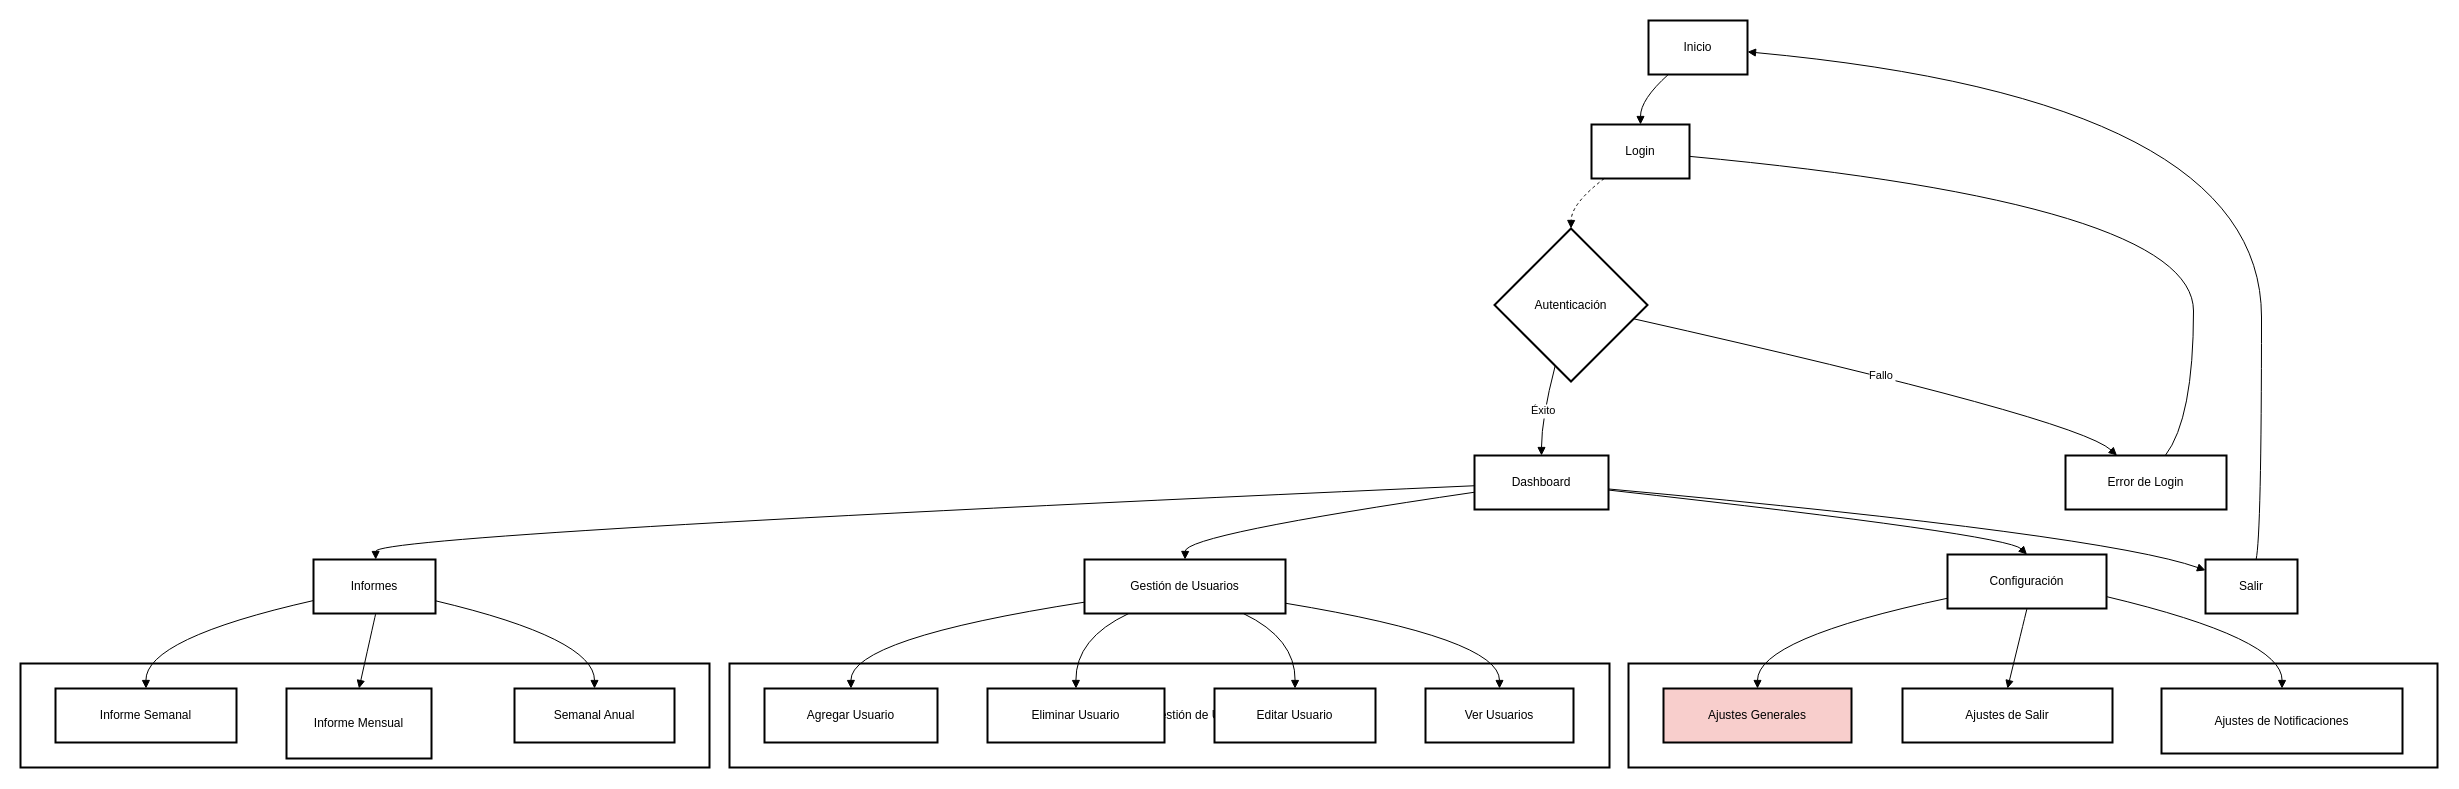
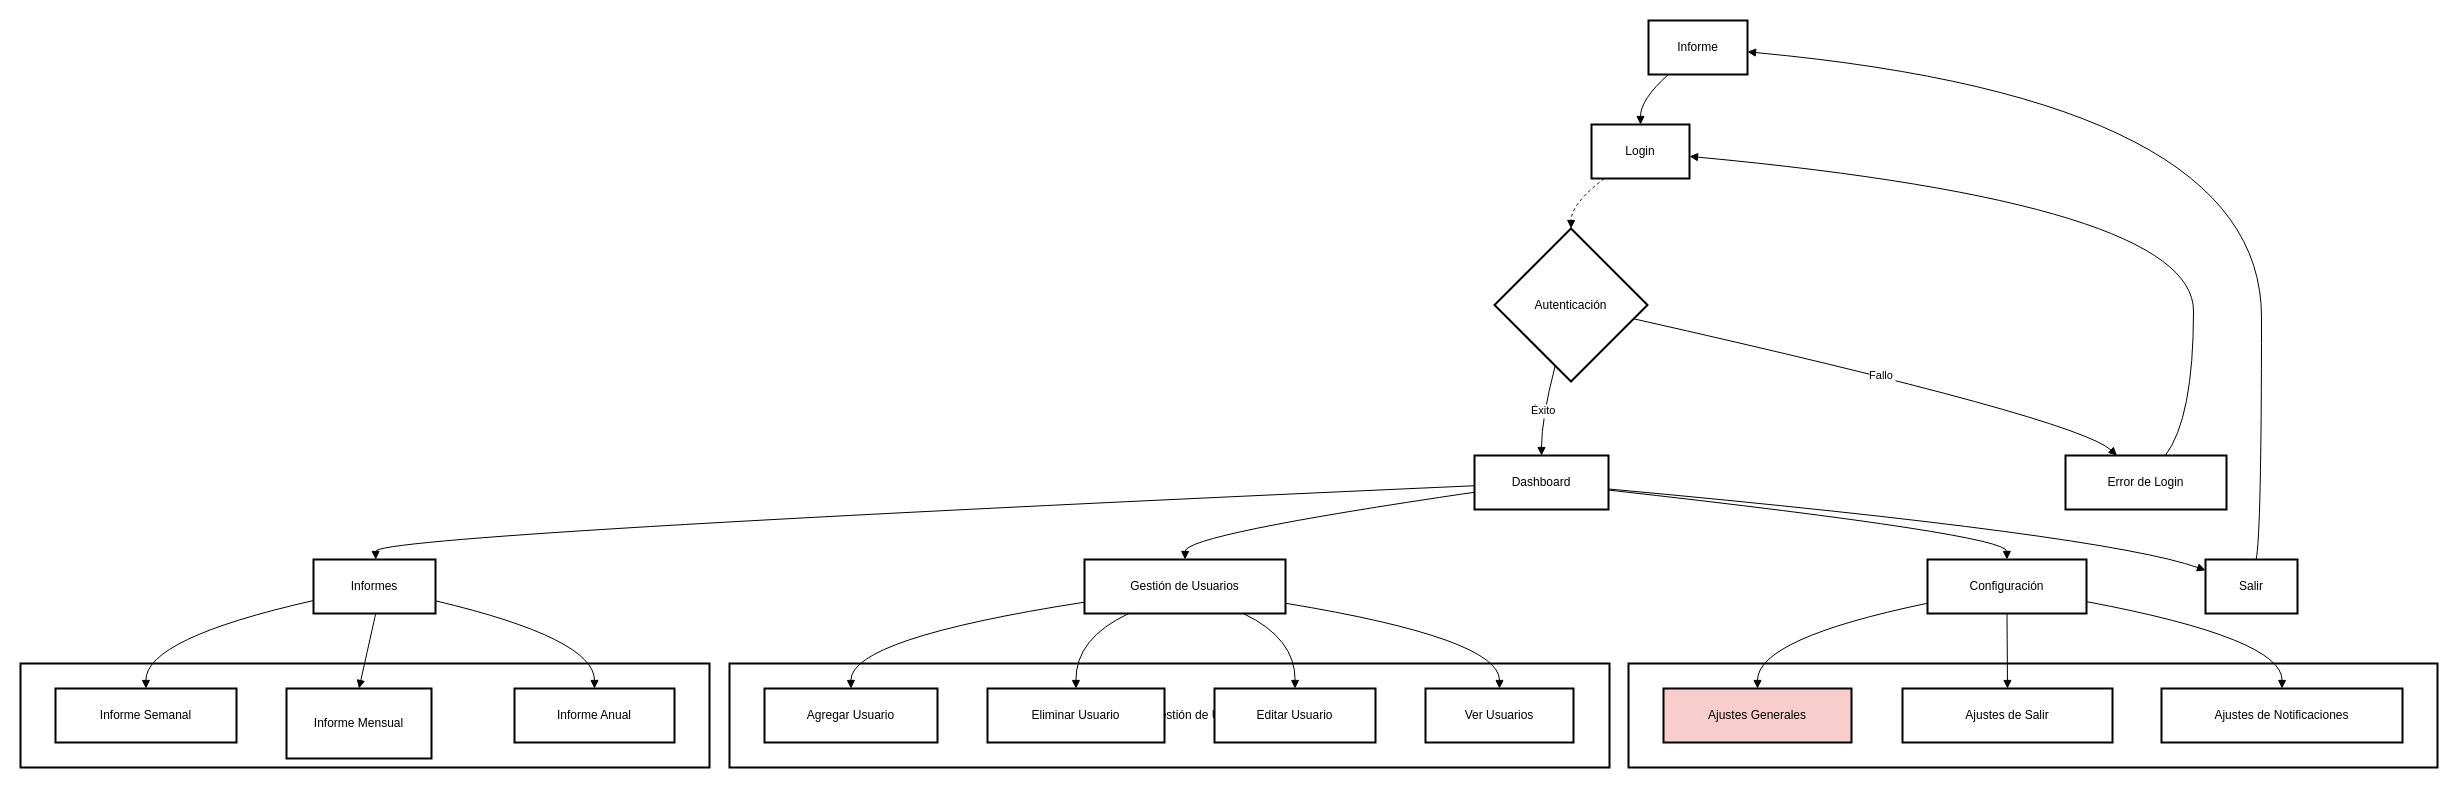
- <mxCell id="5" value="Inicio" style="whiteSpace=wrap;strokeWidth=2;" vertex="1" parent="1"><mxGeometry x="1648" y="20" width="99" height="54" as="geometry" /></mxCell>
+ <mxCell id="5" value="Informe" style="whiteSpace=wrap;strokeWidth=2;" vertex="1" parent="1"><mxGeometry x="1648" y="20" width="99" height="54" as="geometry" /></mxCell>
- <mxCell id="28" value="" style="curved=1;startArrow=none;endArrow=none;exitX=0.62;exitY=0;entryX=1;entryY=0.59;" edge="1" parent="1" source="9" target="6"><mxGeometry relative="1" as="geometry"><Array as="points"><mxPoint x="2193" y="418" /><mxPoint x="2193" y="203" /></Array></mxGeometry></mxCell>
+ <mxCell id="28" value="" style="curved=1;startArrow=none;endArrow=block;exitX=0.62;exitY=0;entryX=1;entryY=0.59;" edge="1" parent="1" source="9" target="6"><mxGeometry relative="1" as="geometry"><Array as="points"><mxPoint x="2193" y="418" /><mxPoint x="2193" y="203" /></Array></mxGeometry></mxCell>
- <mxCell id="12" value="Configuración" style="whiteSpace=wrap;strokeWidth=2;" vertex="1" parent="1"><mxGeometry x="1947" y="554" width="159" height="54" as="geometry" /></mxCell>
+ <mxCell id="12" value="Configuración" style="whiteSpace=wrap;strokeWidth=2;" vertex="1" parent="1"><mxGeometry x="1927" y="559" width="159" height="54" as="geometry" /></mxCell>
- <mxCell id="19" value="Semanal Anual" style="whiteSpace=wrap;strokeWidth=2;" vertex="1" parent="1"><mxGeometry x="514" y="688" width="160" height="54" as="geometry" /></mxCell>
+ <mxCell id="19" value="Informe Anual" style="whiteSpace=wrap;strokeWidth=2;" vertex="1" parent="1"><mxGeometry x="514" y="688" width="160" height="54" as="geometry" /></mxCell>
- <mxCell id="22" value="Ajustes de Notificaciones" style="whiteSpace=wrap;strokeWidth=2;" vertex="1" parent="1"><mxGeometry x="2161" y="688" width="241" height="65" as="geometry" /></mxCell>
+ <mxCell id="22" value="Ajustes de Notificaciones" style="whiteSpace=wrap;strokeWidth=2;" vertex="1" parent="1"><mxGeometry x="2161" y="688" width="241" height="54" as="geometry" /></mxCell>
